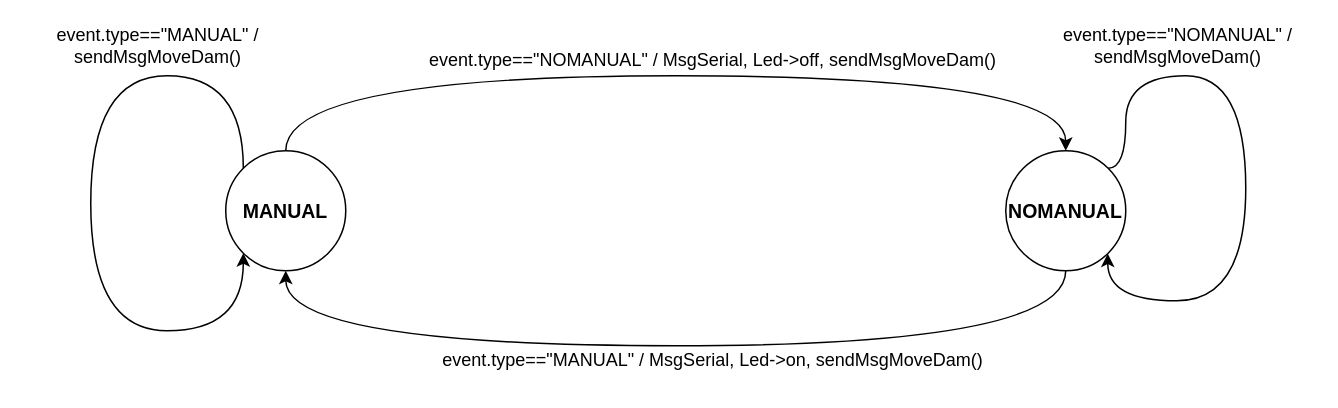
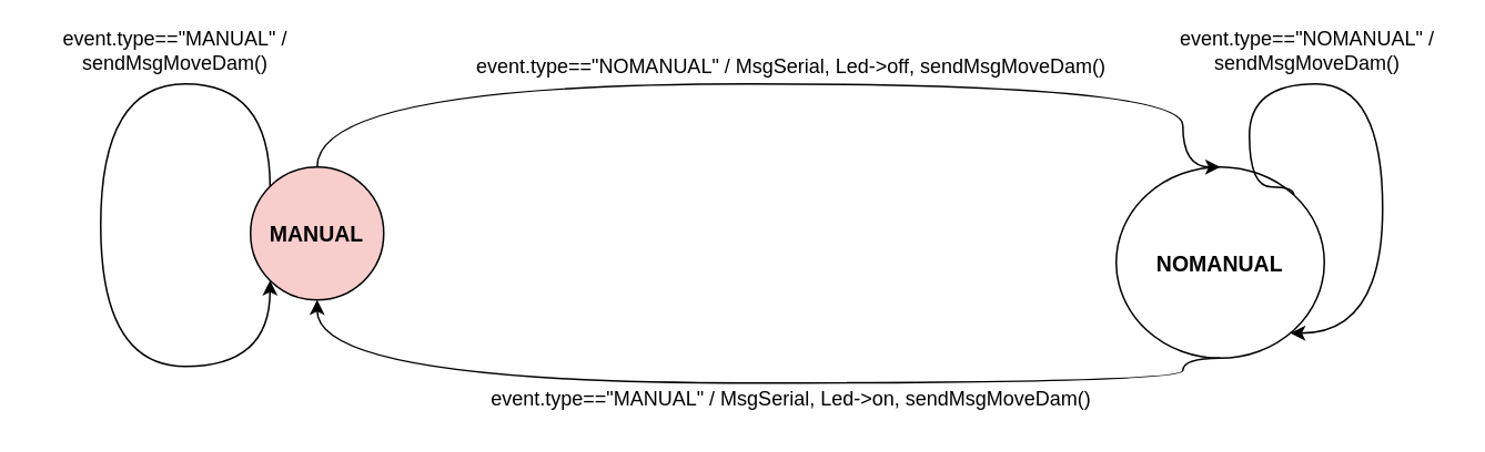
- <mxCell id="2" value="MANUAL" style="ellipse;whiteSpace=wrap;html=1;aspect=fixed;fontSize=13;fontStyle=1" vertex="1" parent="1"><mxGeometry x="150" y="100" width="80" height="80" as="geometry" /></mxCell>
+ <mxCell id="2" value="MANUAL" style="ellipse;whiteSpace=wrap;html=1;aspect=fixed;fontSize=13;fontStyle=1;fillColor=#f8cecc;" vertex="1" parent="1"><mxGeometry x="150" y="100" width="80" height="80" as="geometry" /></mxCell>
- <mxCell id="3" value="NOMANUAL" style="ellipse;whiteSpace=wrap;html=1;aspect=fixed;fontSize=13;fontStyle=1" vertex="1" parent="1"><mxGeometry x="670" y="100" width="80" height="80" as="geometry" /></mxCell>
+ <mxCell id="3" value="NOMANUAL" style="ellipse;whiteSpace=wrap;html=1;aspect=fixed;fontSize=13;fontStyle=1" vertex="1" parent="1"><mxGeometry x="670" y="100" width="125" height="115" as="geometry" /></mxCell>
